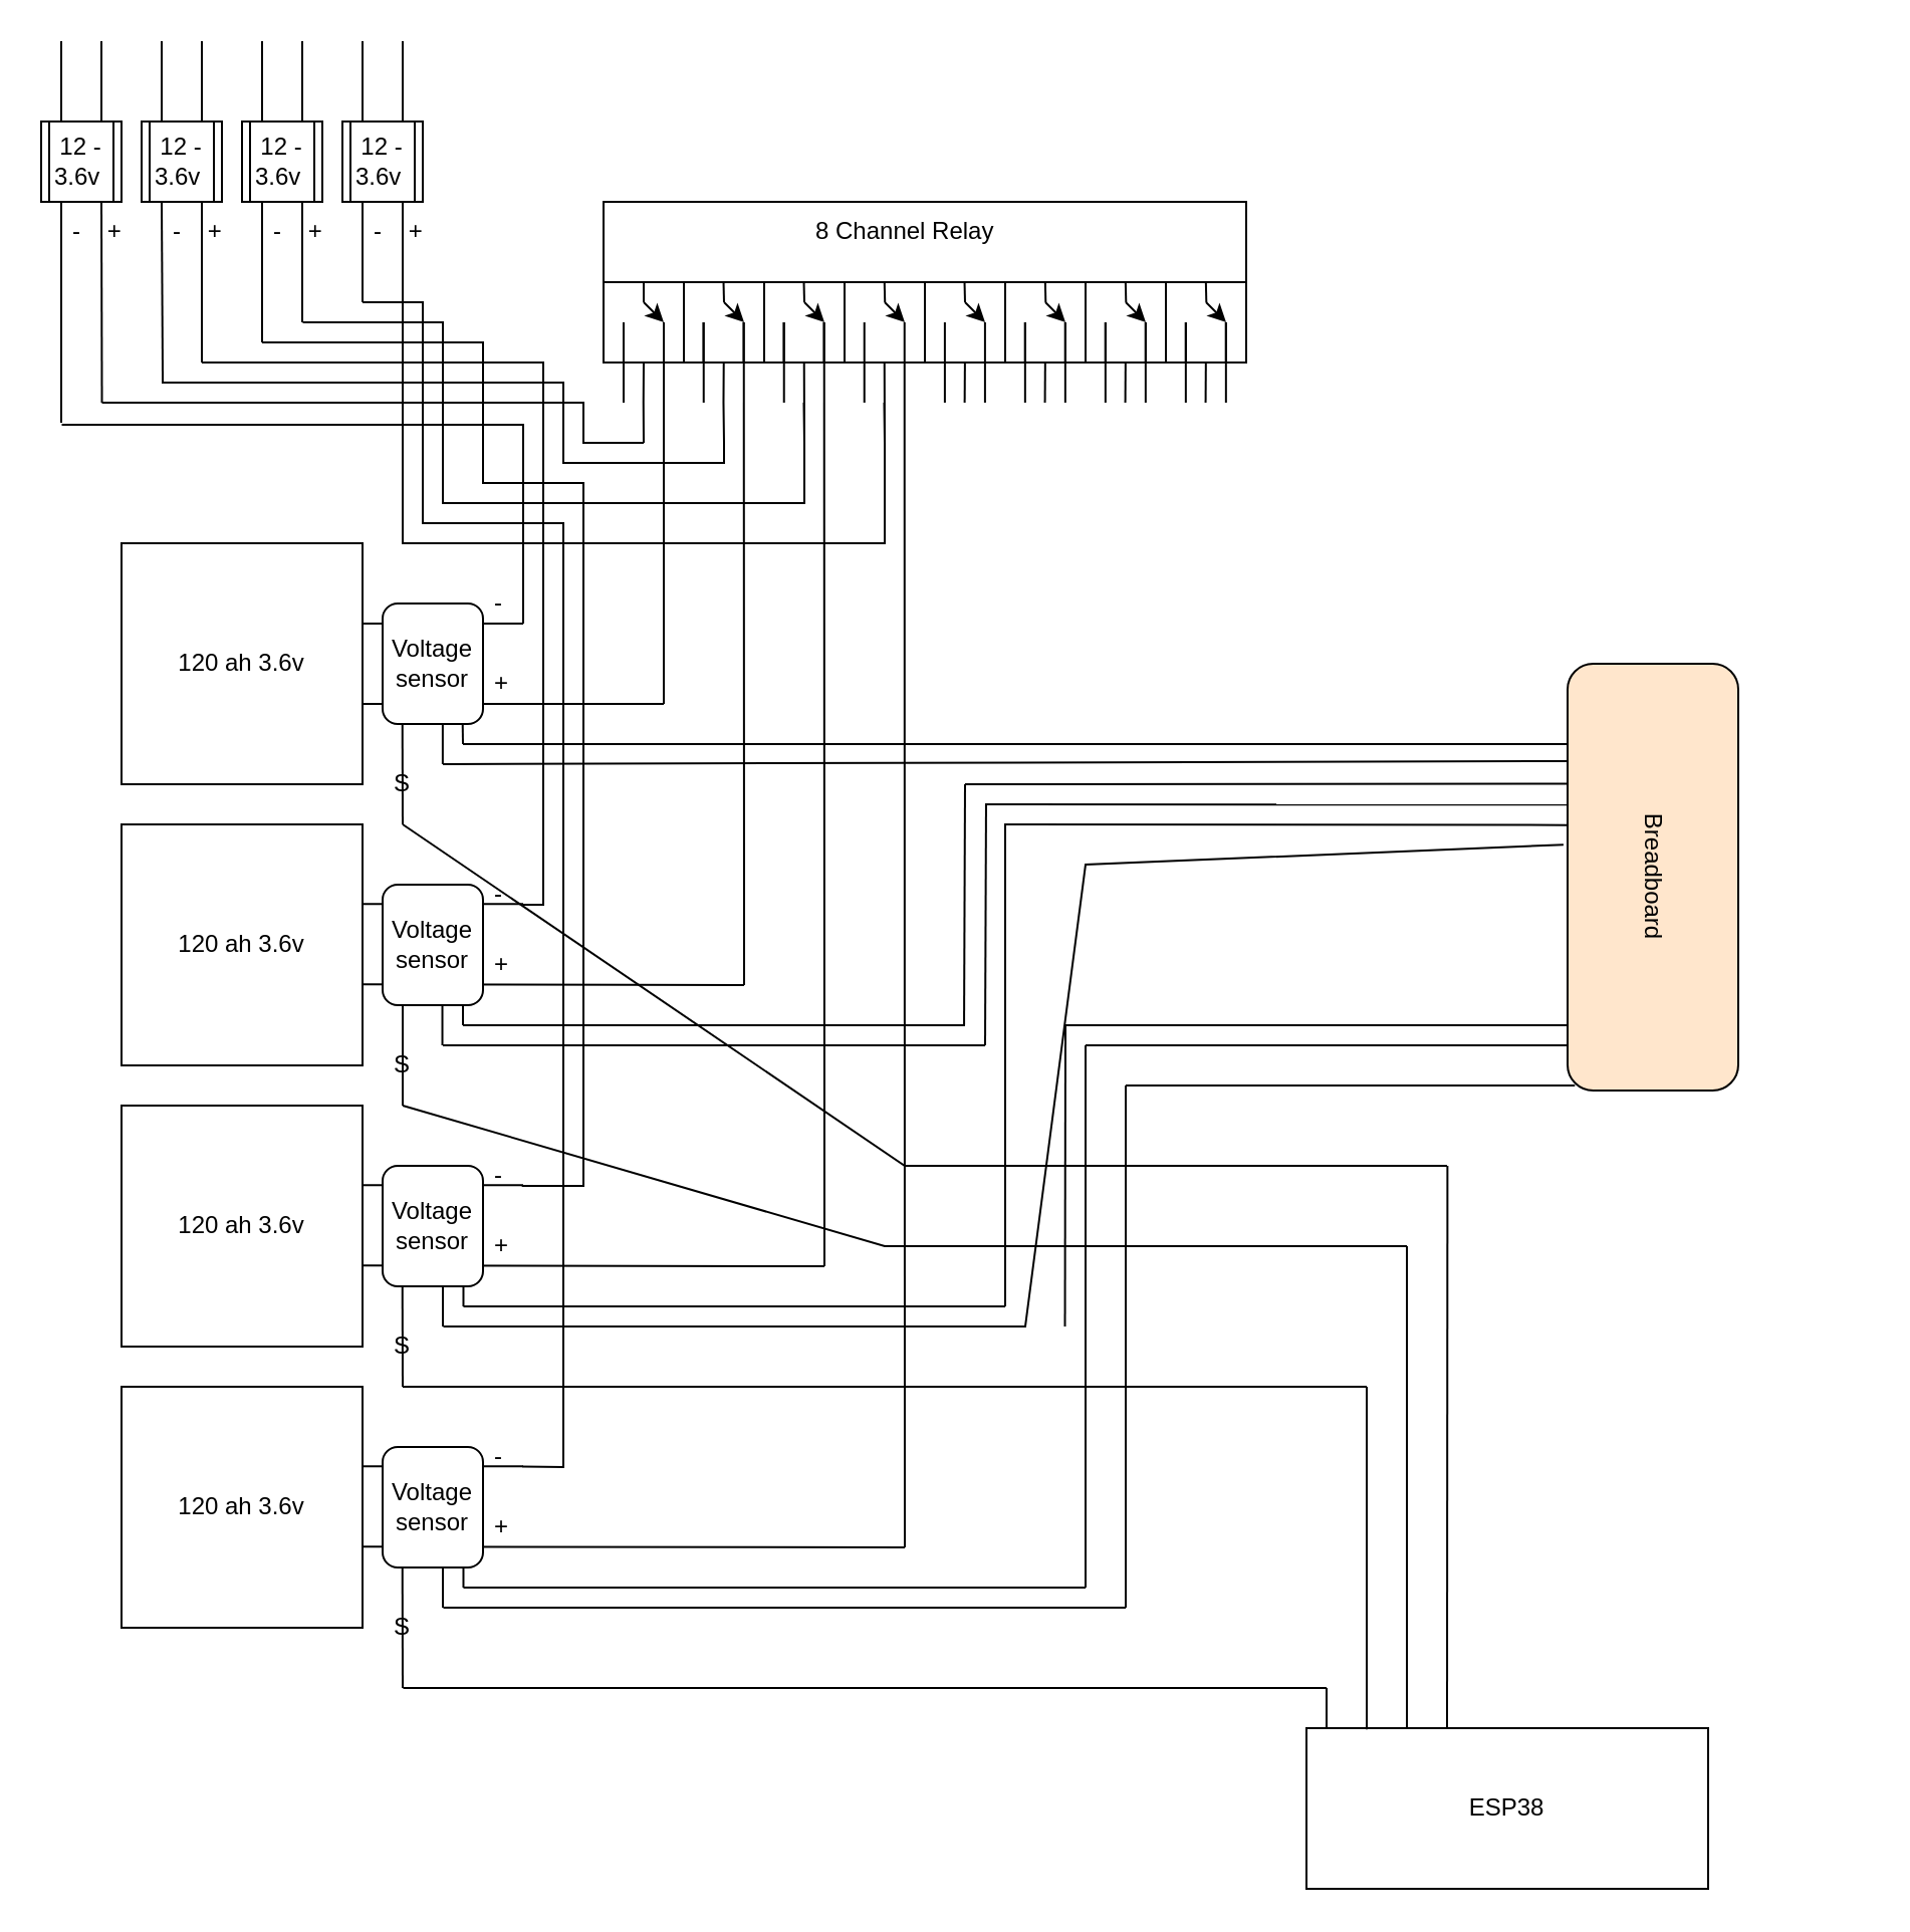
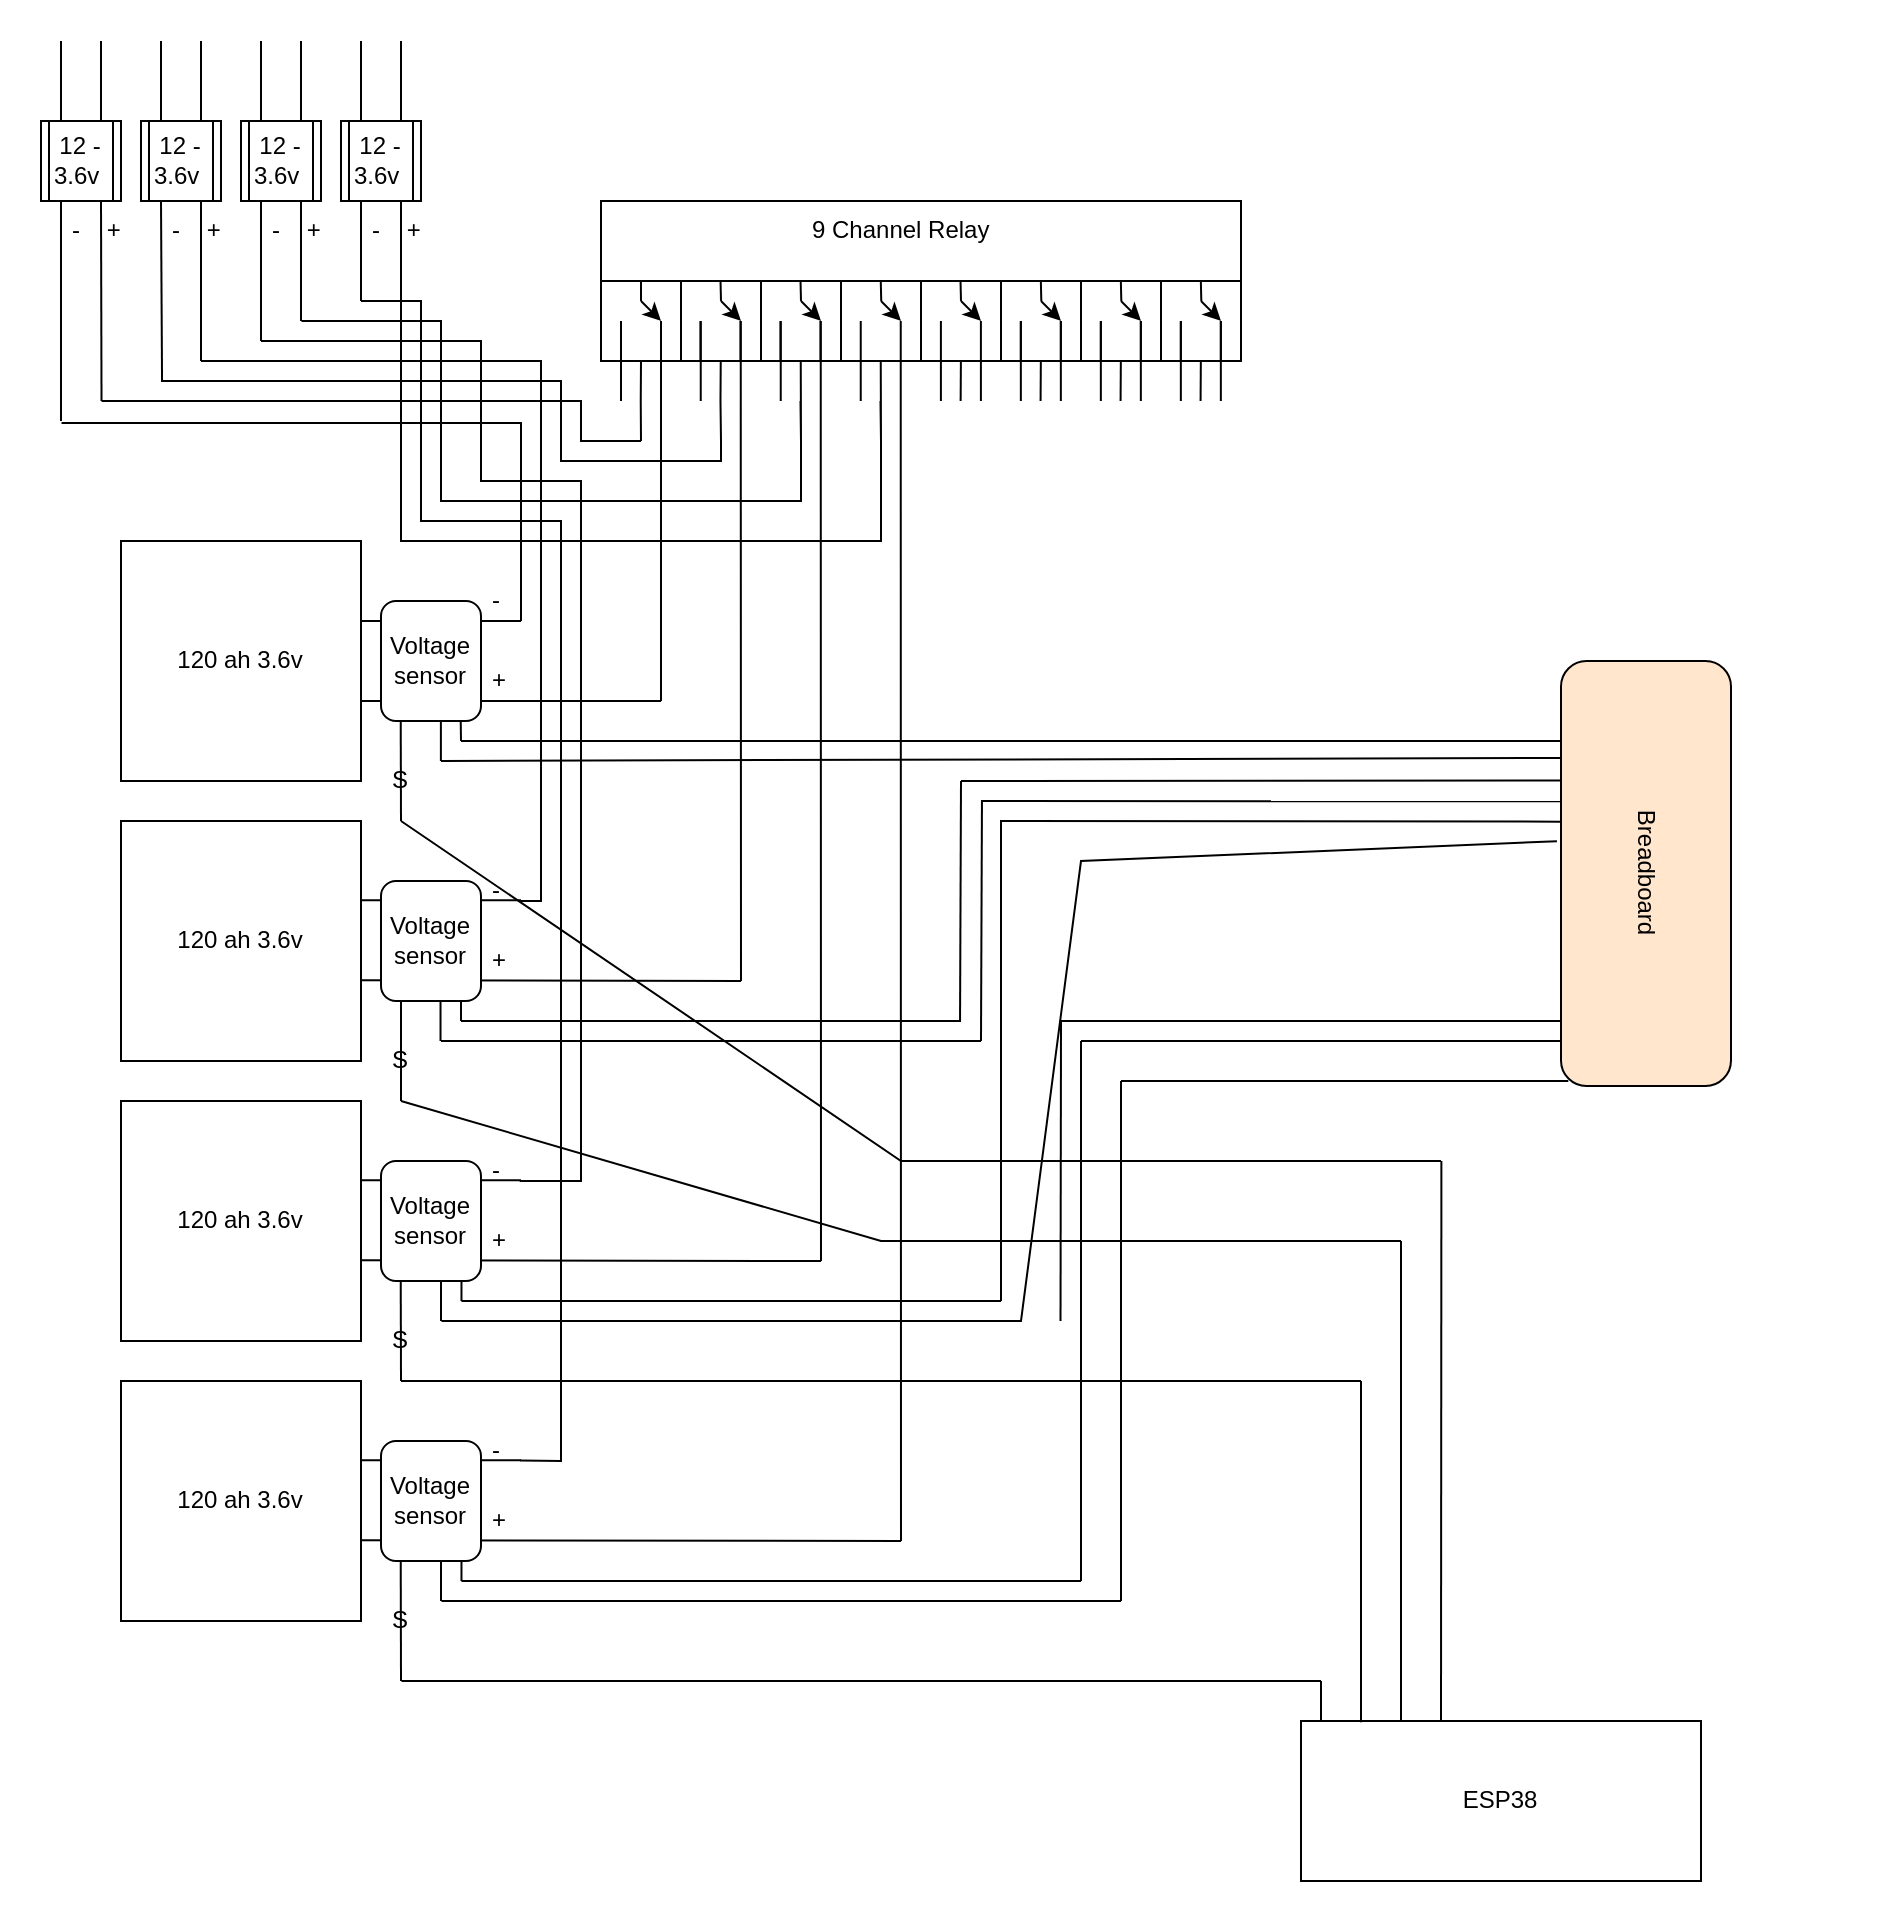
- <mxCell id="47" value="8 Channel Relay" style="text;strokeColor=none;fillColor=none;align=left;verticalAlign=middle;spacingLeft=4;spacingRight=4;overflow=hidden;points=[[0,0.5],[1,0.5]];portConstraint=eastwest;rotatable=0;whiteSpace=wrap;html=1;" parent="1" vertex="1"><mxGeometry x="400" y="100" width="110" height="30" as="geometry" /></mxCell>
+ <mxCell id="47" value="9 Channel Relay" style="text;strokeColor=none;fillColor=none;align=left;verticalAlign=middle;spacingLeft=4;spacingRight=4;overflow=hidden;points=[[0,0.5],[1,0.5]];portConstraint=eastwest;rotatable=0;whiteSpace=wrap;html=1;" parent="1" vertex="1"><mxGeometry x="400" y="100" width="110" height="30" as="geometry" /></mxCell>
